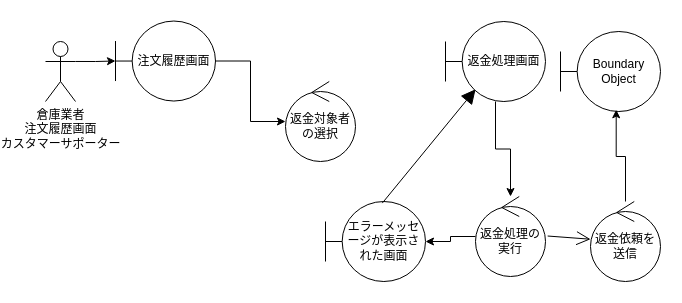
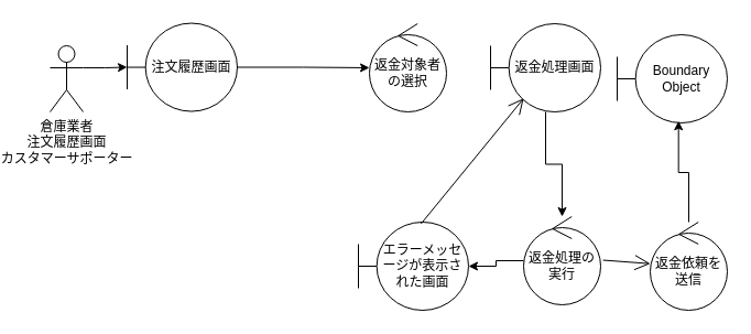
- <mxCell id="12" value="" style="endArrow=block;endFill=1;endSize=12;html=1;rounded=0;exitX=0.568;exitY=0.02;exitDx=0;exitDy=0;exitPerimeter=0;entryX=0.301;entryY=0.847;entryDx=0;entryDy=0;entryPerimeter=0;" edge="1" parent="1" source="11" target="8"><mxGeometry width="160" relative="1" as="geometry"><mxPoint x="590" y="151" as="sourcePoint" /><mxPoint x="750" y="151" as="targetPoint" /></mxGeometry></mxCell>
+ <mxCell id="12" value="" style="endArrow=open;endFill=1;endSize=12;html=1;rounded=0;exitX=0.568;exitY=0.02;exitDx=0;exitDy=0;exitPerimeter=0;entryX=0.301;entryY=0.847;entryDx=0;entryDy=0;entryPerimeter=0;" edge="1" parent="1" source="11" target="8"><mxGeometry width="160" relative="1" as="geometry"><mxPoint x="590" y="151" as="sourcePoint" /><mxPoint x="750" y="151" as="targetPoint" /></mxGeometry></mxCell>
- <mxCell id="6" value="返金対象者の選択" style="ellipse;shape=umlControl;whiteSpace=wrap;html=1;" vertex="1" parent="1"><mxGeometry x="260" y="81" width="70" height="80" as="geometry" /></mxCell>
+ <mxCell id="6" value="返金対象者の選択" style="ellipse;shape=umlControl;whiteSpace=wrap;html=1;" vertex="1" parent="1"><mxGeometry x="310" y="21" width="70" height="80" as="geometry" /></mxCell>
